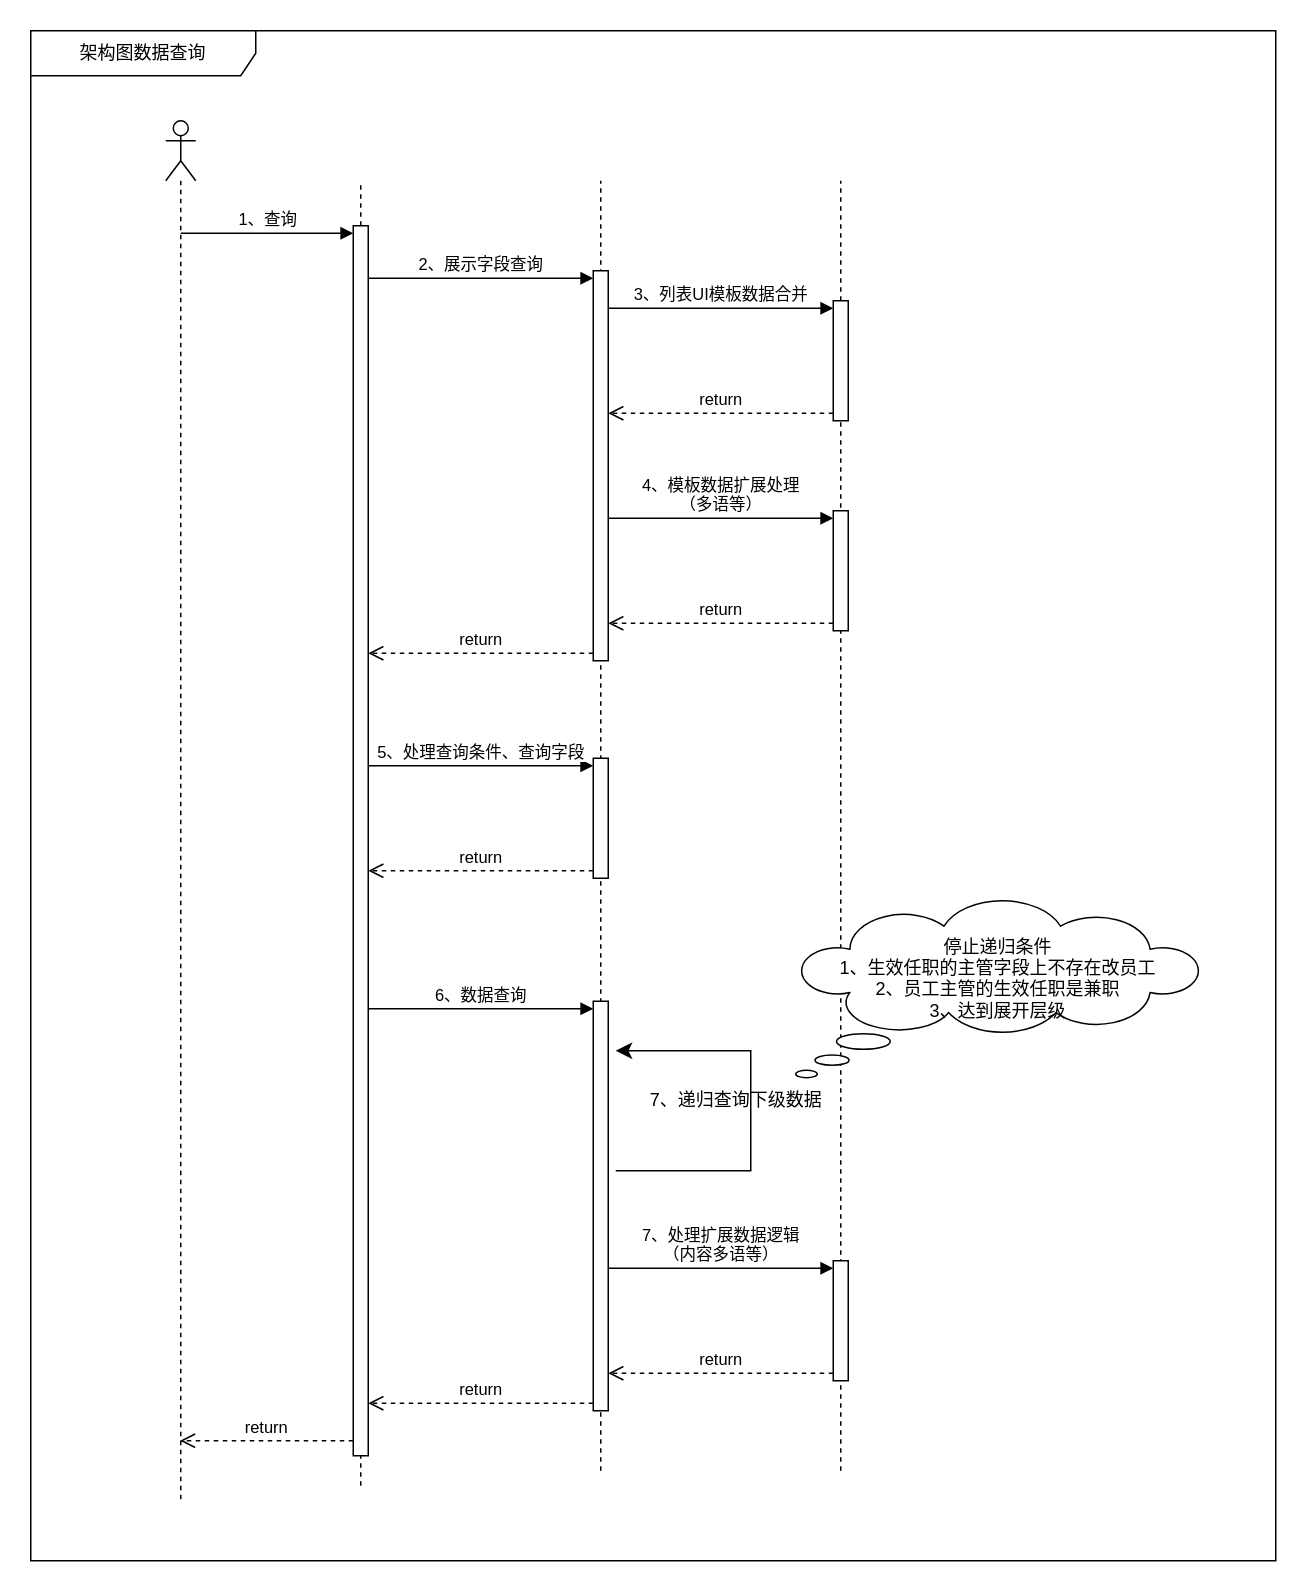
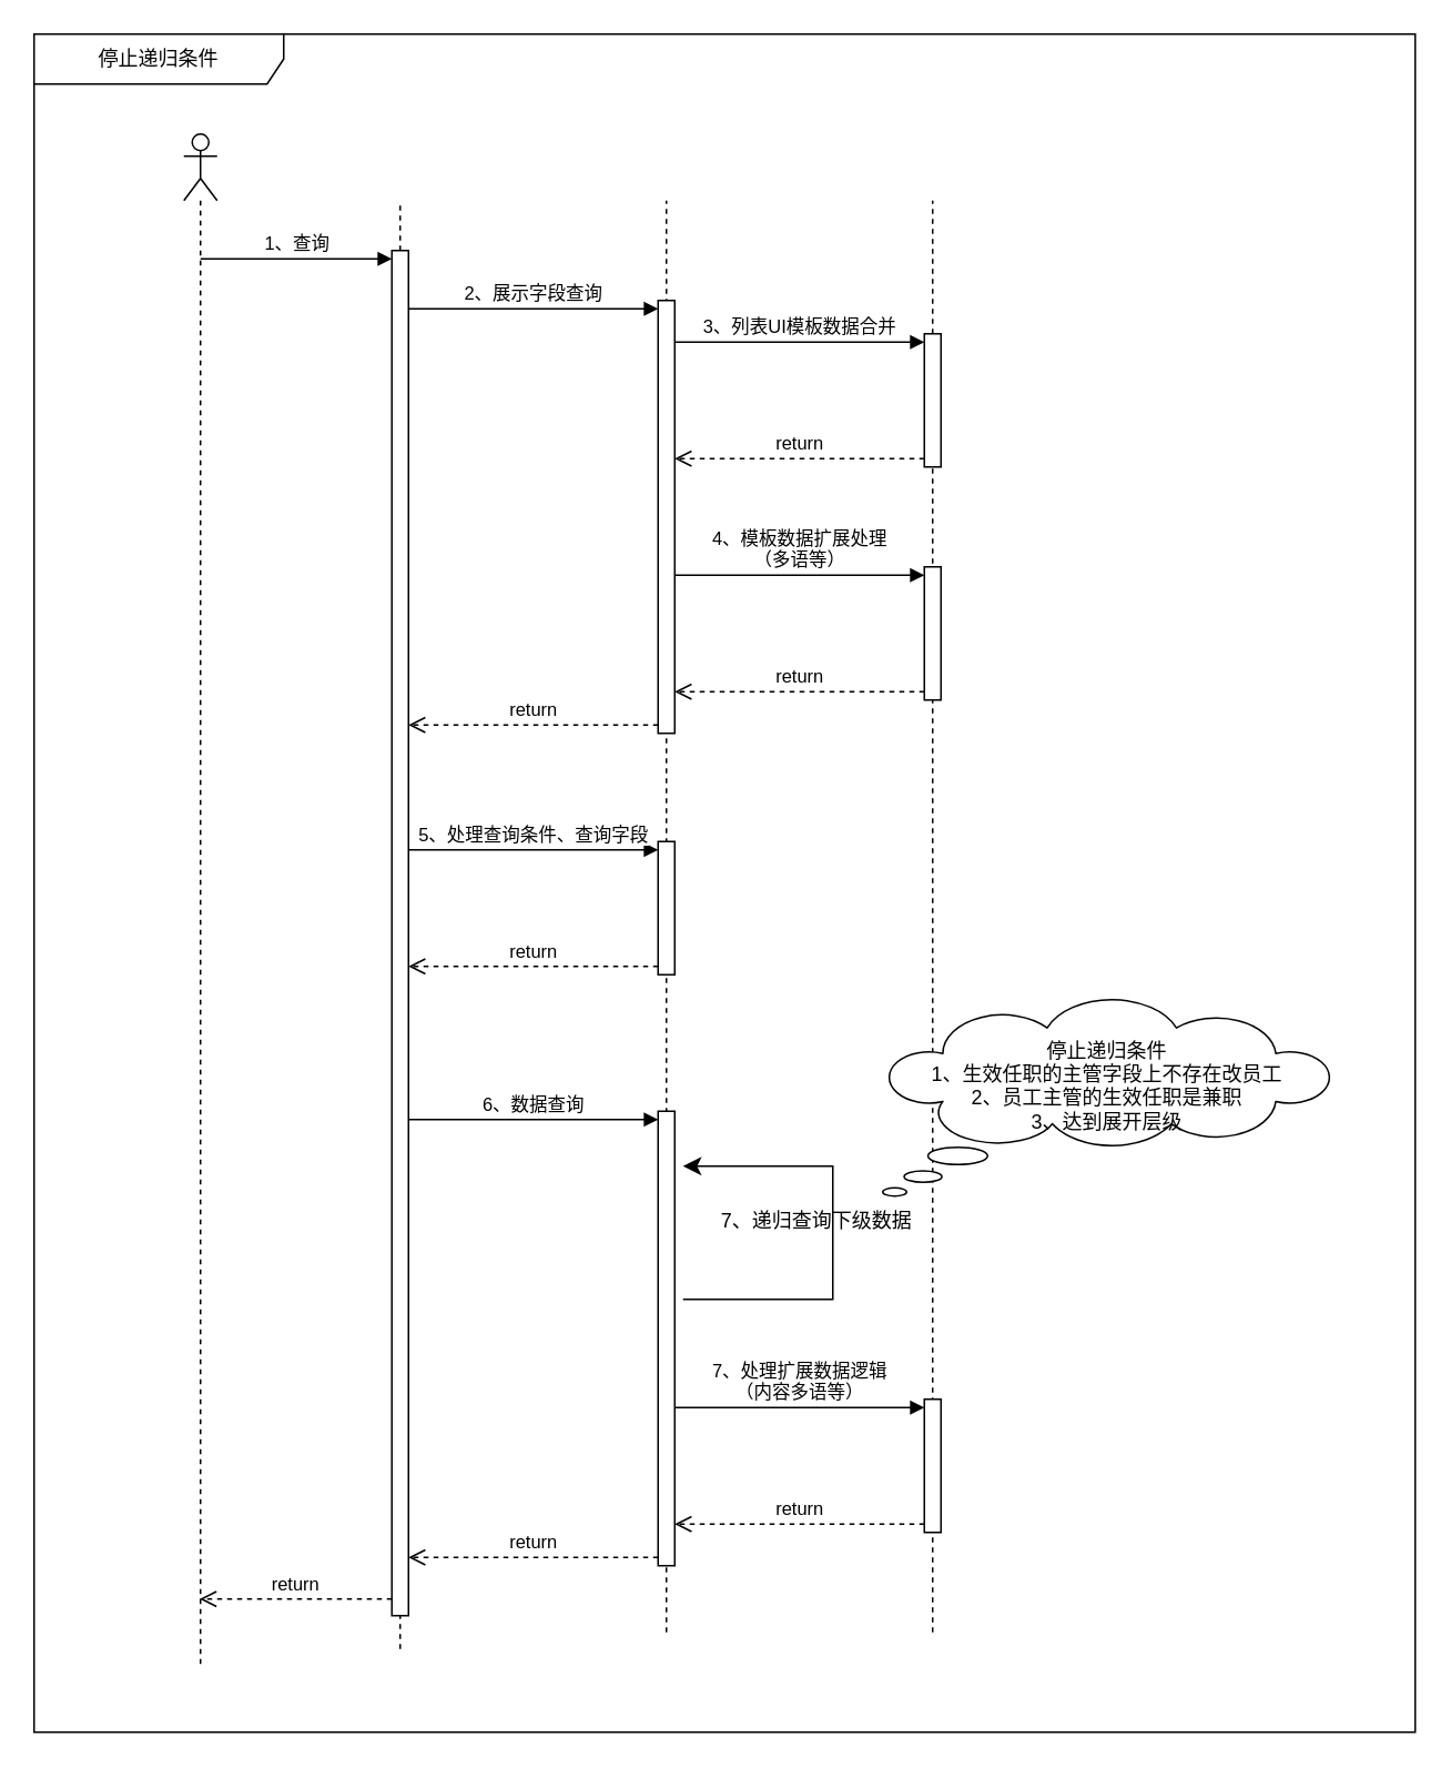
- <mxCell id="30" value="架构图数据查询" style="shape=umlFrame;whiteSpace=wrap;html=1;pointerEvents=0;width=150;height=30;" parent="1" vertex="1"><mxGeometry x="20" y="20" width="830" height="1020" as="geometry" /></mxCell>
+ <mxCell id="30" value="停止递归条件" style="shape=umlFrame;whiteSpace=wrap;html=1;pointerEvents=0;width=150;height=30;" parent="1" vertex="1"><mxGeometry x="20" y="20" width="830" height="1020" as="geometry" /></mxCell>
